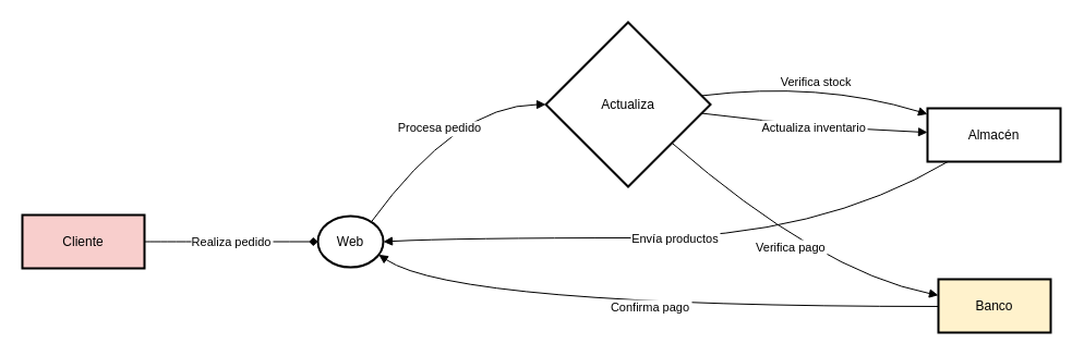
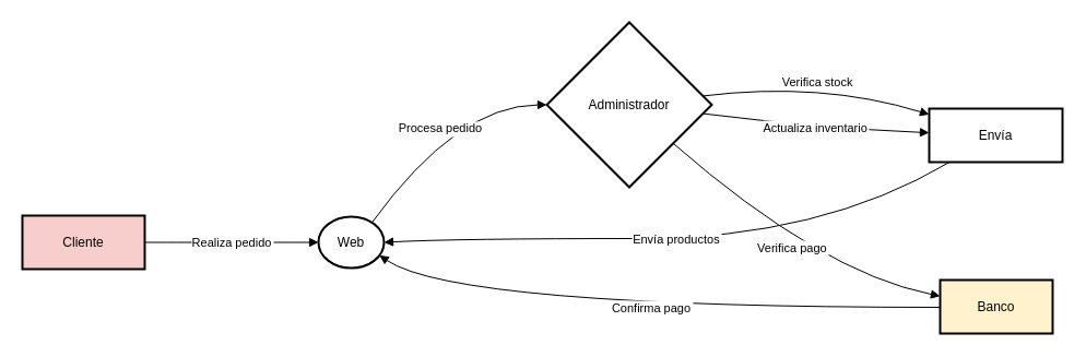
- <mxCell id="4" value="Actualiza" style="rhombus;strokeWidth=2;whiteSpace=wrap;" vertex="1" parent="1"><mxGeometry x="500" y="20" width="151" height="151" as="geometry" /></mxCell>
+ <mxCell id="4" value="Administrador" style="rhombus;strokeWidth=2;whiteSpace=wrap;" vertex="1" parent="1"><mxGeometry x="500" y="20" width="151" height="151" as="geometry" /></mxCell>
- <mxCell id="5" value="Almacén" style="whiteSpace=wrap;strokeWidth=2;" vertex="1" parent="1"><mxGeometry x="850" y="99" width="122" height="49" as="geometry" /></mxCell>
+ <mxCell id="5" value="Envía" style="whiteSpace=wrap;strokeWidth=2;" vertex="1" parent="1"><mxGeometry x="850" y="99" width="122" height="49" as="geometry" /></mxCell>
- <mxCell id="7" value="Realiza pedido" style="curved=1;startArrow=none;endArrow=diamond;exitX=1;exitY=0.5;entryX=-0.01;entryY=0.5;" edge="1" parent="1" source="2" target="3"><mxGeometry relative="1" as="geometry"><Array as="points" /></mxGeometry></mxCell>
+ <mxCell id="7" value="Realiza pedido" style="curved=1;startArrow=none;endArrow=block;exitX=1;exitY=0.5;entryX=-0.01;entryY=0.5;" edge="1" parent="1" source="2" target="3"><mxGeometry relative="1" as="geometry"><Array as="points" /></mxGeometry></mxCell>
